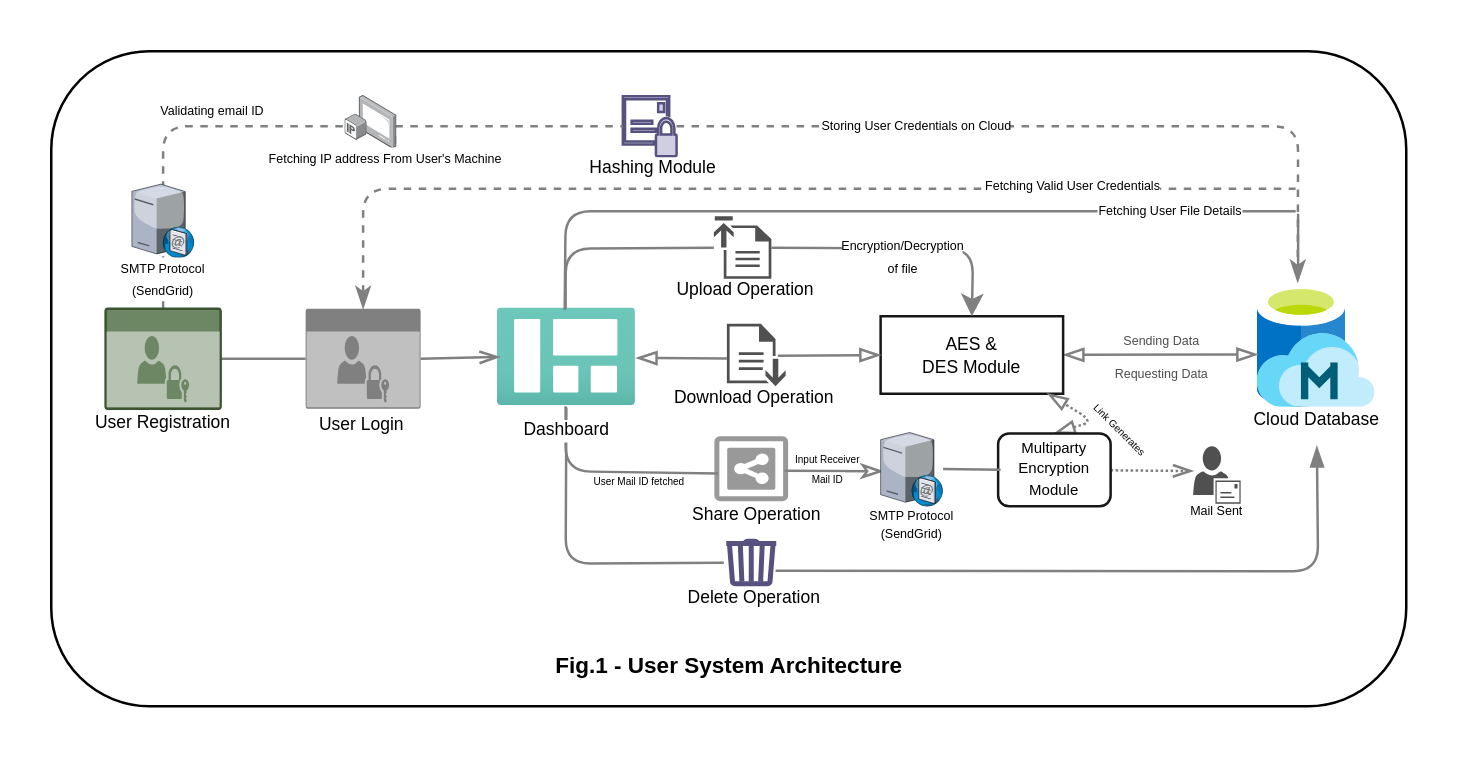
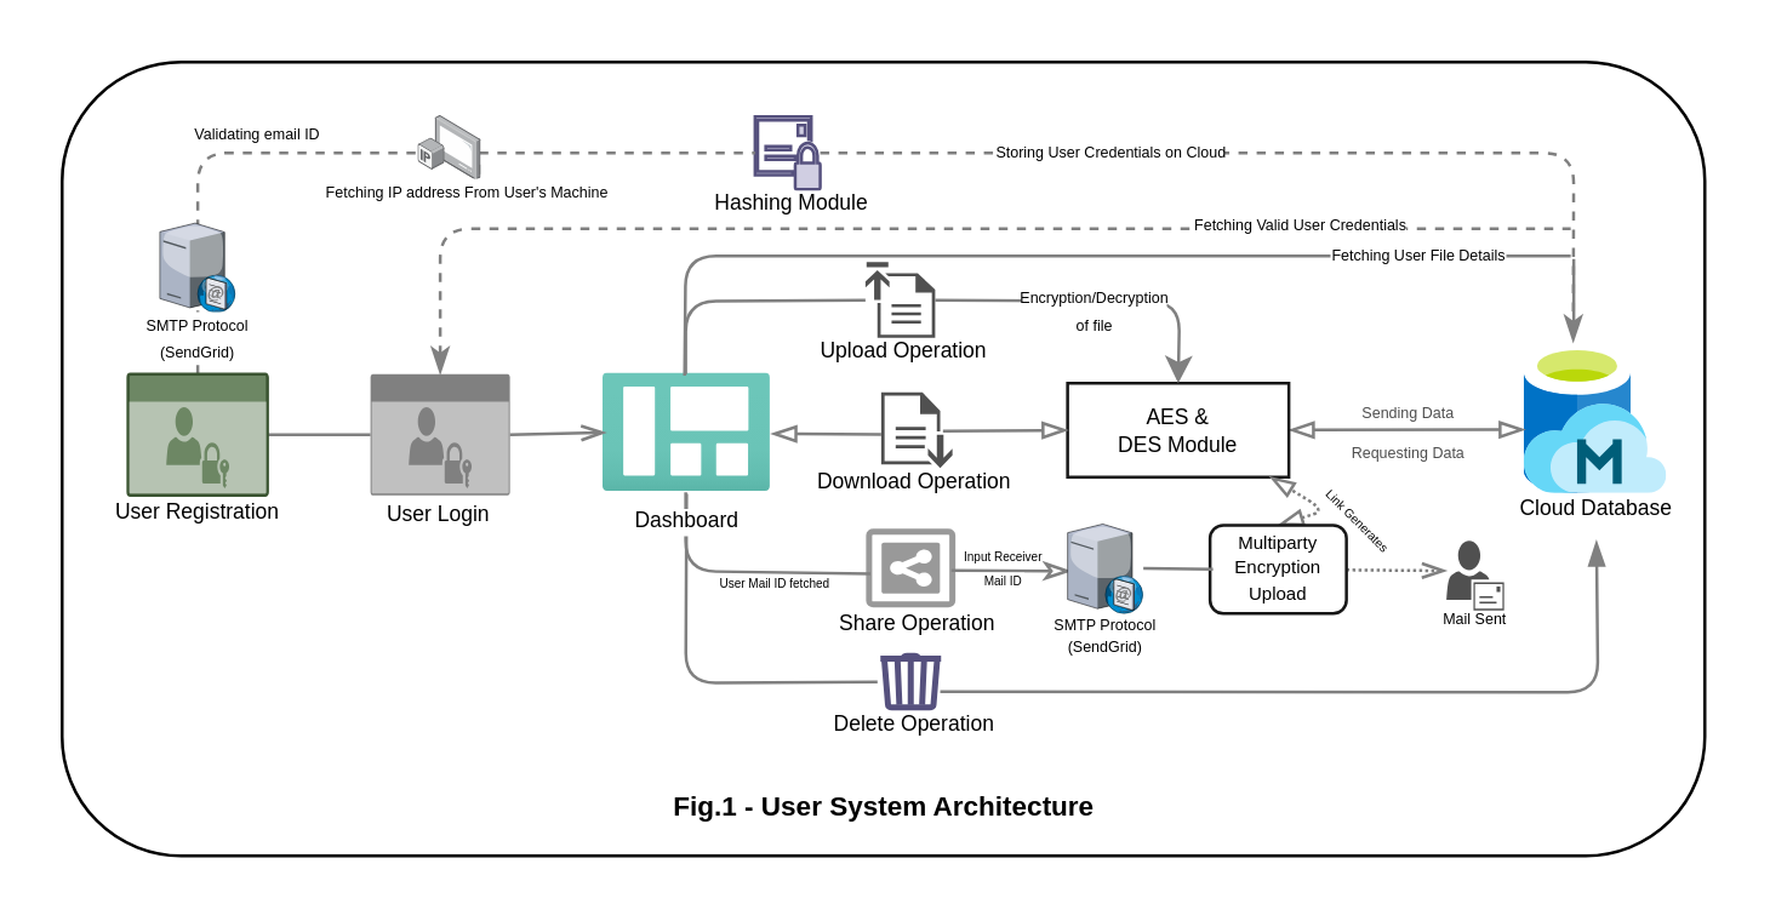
- <mxCell id="16" value="&lt;font style=&quot;font-size: 6px;&quot;&gt;Multiparty&lt;br&gt;Encryption&lt;br&gt;Module&lt;/font&gt;" style="rounded=1;whiteSpace=wrap;html=1;labelBackgroundColor=#FFFFFF;strokeColor=#171717;fontSize=7;fontColor=#000000;fillColor=#FFFFFF;" parent="1" vertex="1"><mxGeometry x="398.75" y="172.87" width="45" height="29.13" as="geometry" /></mxCell>
+ <mxCell id="16" value="&lt;font style=&quot;font-size: 6px;&quot;&gt;Multiparty&lt;br&gt;Encryption&lt;br&gt;Upload&lt;/font&gt;" style="rounded=1;whiteSpace=wrap;html=1;labelBackgroundColor=#FFFFFF;strokeColor=#171717;fontSize=7;fontColor=#000000;fillColor=#FFFFFF;" parent="1" vertex="1"><mxGeometry x="398.75" y="172.87" width="45" height="29.13" as="geometry" /></mxCell>
